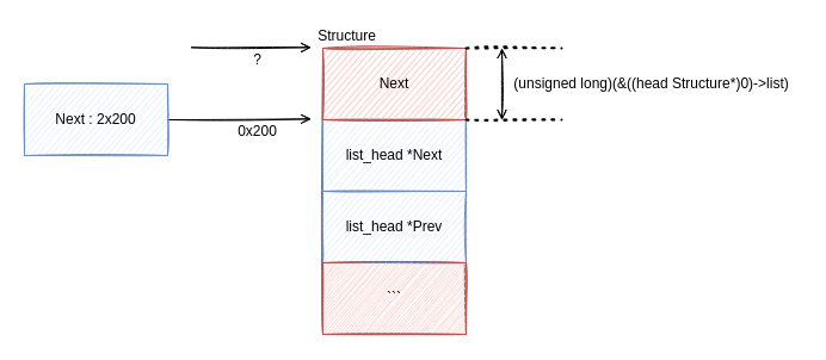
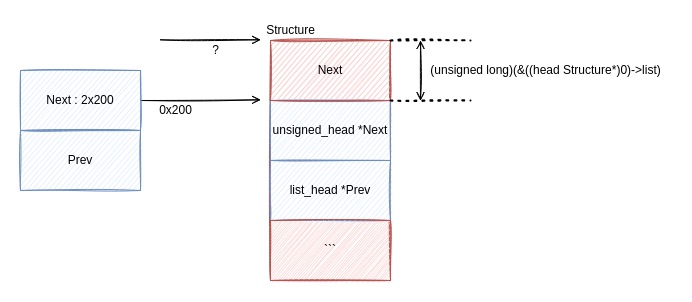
- <mxCell id="9" value="0x200" style="text;html=1;align=center;verticalAlign=middle;resizable=0;points=[];autosize=1;sketch=1;" parent="1" vertex="1"><mxGeometry x="190" y="100" width="50" height="20" as="geometry" /></mxCell>
+ <mxCell id="9" value="0x200" style="text;html=1;align=center;verticalAlign=middle;resizable=0;points=[];autosize=1;sketch=1;" parent="1" vertex="1"><mxGeometry x="150" y="100" width="50" height="20" as="geometry" /></mxCell>
- <mxCell id="4" value="list_head *Next" style="rounded=0;whiteSpace=wrap;html=1;fillColor=#dae8fc;strokeColor=#6c8ebf;sketch=1;" parent="3" vertex="1"><mxGeometry width="120" height="60" as="geometry" /></mxCell>
+ <mxCell id="4" value="unsigned_head *Next" style="rounded=0;whiteSpace=wrap;html=1;fillColor=#dae8fc;strokeColor=#6c8ebf;sketch=1;" parent="3" vertex="1"><mxGeometry width="120" height="60" as="geometry" /></mxCell>
+ <mxCell id="15" value="Prev" style="rounded=0;whiteSpace=wrap;html=1;fillColor=#dae8fc;strokeColor=#6c8ebf;sketch=1;" parent="13" vertex="1"><mxGeometry y="60" width="120" height="60" as="geometry" /></mxCell>
